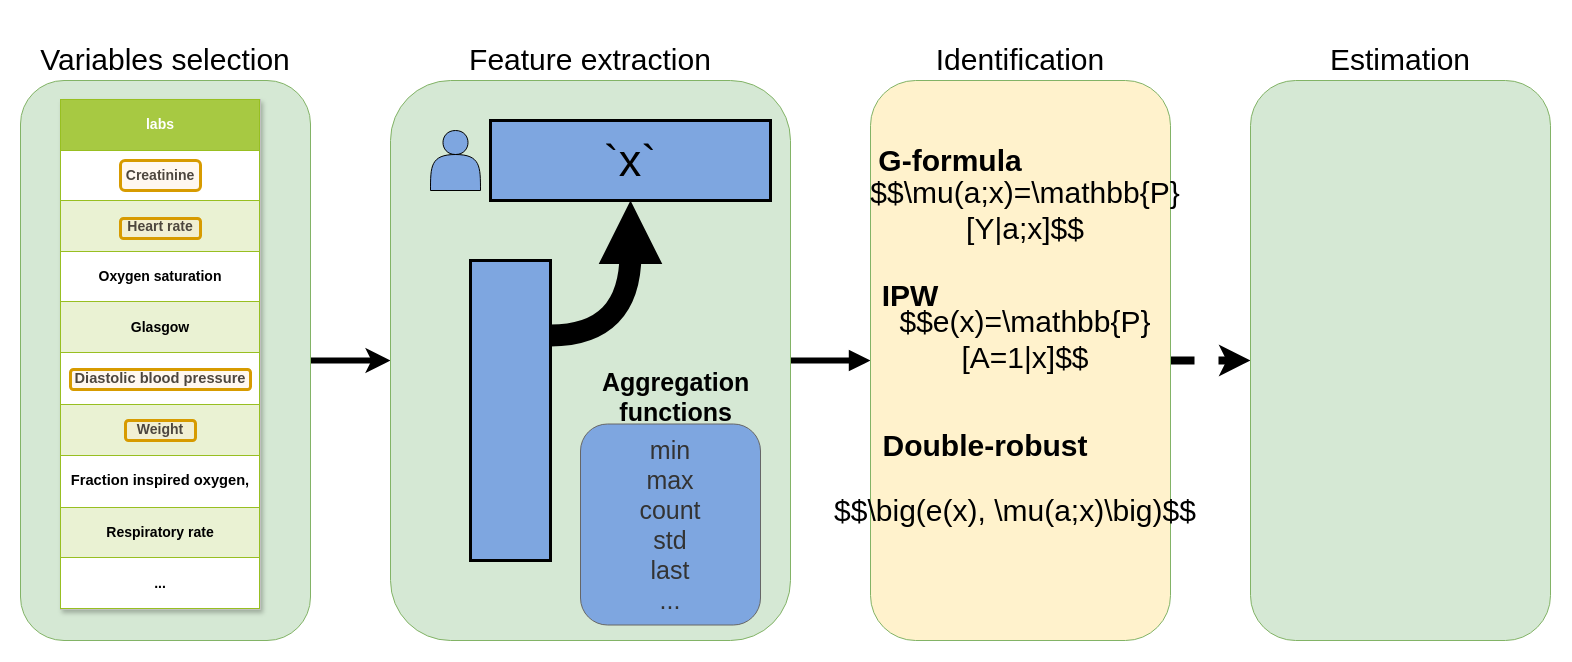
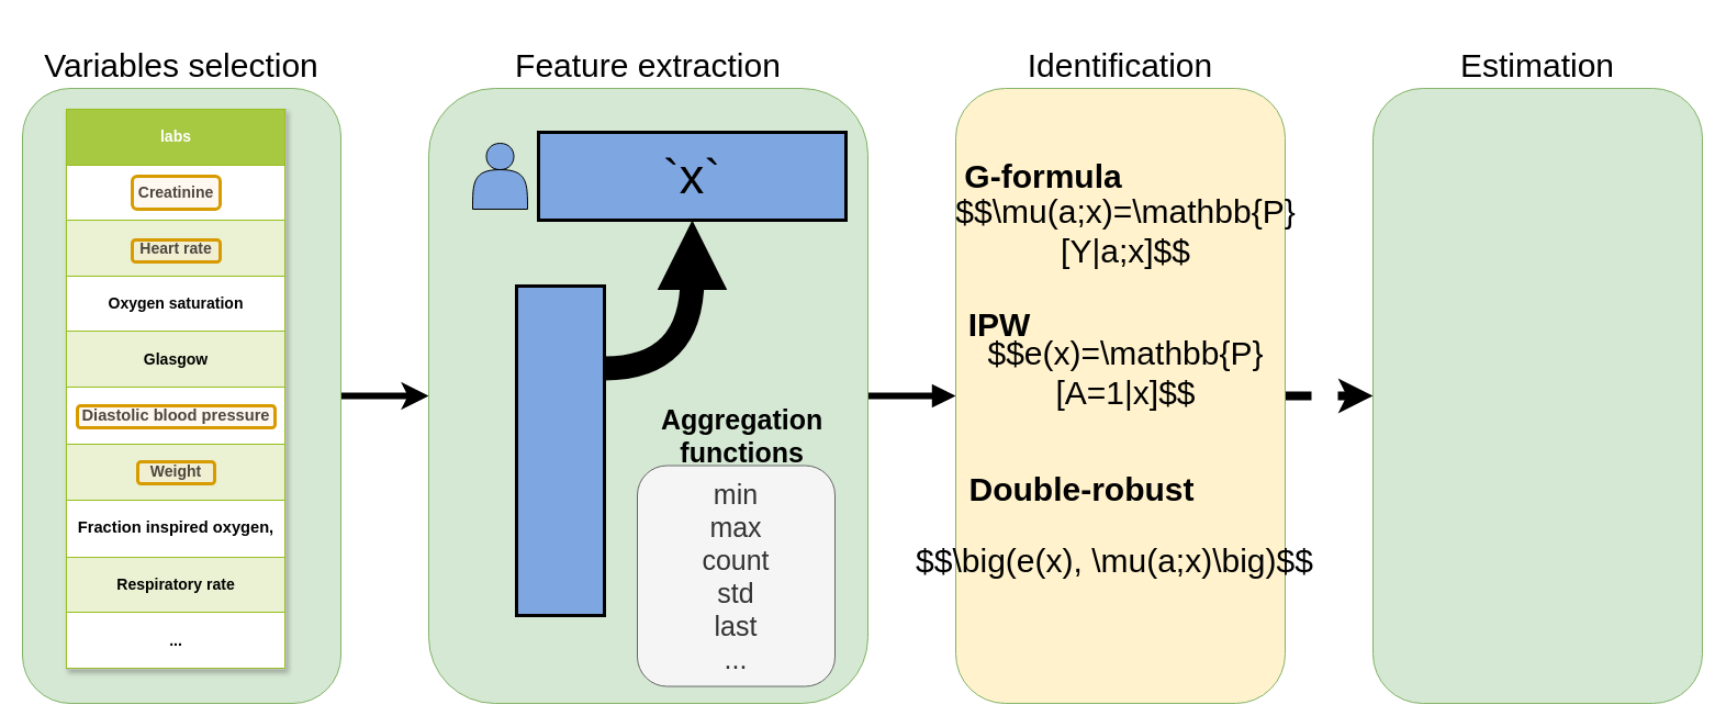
- <mxCell id="13" value="&lt;div style=&quot;font-size: 25px;&quot;&gt;&lt;span style=&quot;font-weight: normal;&quot;&gt;min&lt;/span&gt;&lt;/div&gt;&lt;div style=&quot;font-size: 25px;&quot;&gt;&lt;span style=&quot;font-weight: normal;&quot;&gt;max&lt;/span&gt;&lt;/div&gt;&lt;div style=&quot;font-size: 25px;&quot;&gt;&lt;span style=&quot;font-weight: normal;&quot;&gt;count&lt;/span&gt;&lt;/div&gt;&lt;div style=&quot;font-size: 25px;&quot;&gt;&lt;span style=&quot;font-weight: normal;&quot;&gt;std&lt;/span&gt;&lt;/div&gt;&lt;div style=&quot;font-size: 25px;&quot;&gt;&lt;span style=&quot;font-weight: normal;&quot;&gt;last&lt;/span&gt;&lt;/div&gt;&lt;div style=&quot;font-size: 25px;&quot;&gt;&lt;span style=&quot;font-weight: normal;&quot;&gt;...&lt;/span&gt;&lt;br style=&quot;font-size: 25px;&quot;&gt;&lt;/div&gt;" style="rounded=1;whiteSpace=wrap;html=1;sketch=0;strokeWidth=1;fontSize=25;fillColor=#7ea6e0;fontColor=#333333;strokeColor=#666666;" parent="12" vertex="1"><mxGeometry y="63.5" width="180" height="201" as="geometry" /></mxCell>
+ <mxCell id="13" value="&lt;div style=&quot;font-size: 25px;&quot;&gt;&lt;span style=&quot;font-weight: normal;&quot;&gt;min&lt;/span&gt;&lt;/div&gt;&lt;div style=&quot;font-size: 25px;&quot;&gt;&lt;span style=&quot;font-weight: normal;&quot;&gt;max&lt;/span&gt;&lt;/div&gt;&lt;div style=&quot;font-size: 25px;&quot;&gt;&lt;span style=&quot;font-weight: normal;&quot;&gt;count&lt;/span&gt;&lt;/div&gt;&lt;div style=&quot;font-size: 25px;&quot;&gt;&lt;span style=&quot;font-weight: normal;&quot;&gt;std&lt;/span&gt;&lt;/div&gt;&lt;div style=&quot;font-size: 25px;&quot;&gt;&lt;span style=&quot;font-weight: normal;&quot;&gt;last&lt;/span&gt;&lt;/div&gt;&lt;div style=&quot;font-size: 25px;&quot;&gt;&lt;span style=&quot;font-weight: normal;&quot;&gt;...&lt;/span&gt;&lt;br style=&quot;font-size: 25px;&quot;&gt;&lt;/div&gt;" style="rounded=1;whiteSpace=wrap;html=1;sketch=0;strokeWidth=1;fontSize=25;fillColor=#f5f5f5;fontColor=#333333;strokeColor=#666666;" parent="12" vertex="1"><mxGeometry y="63.5" width="180" height="201" as="geometry" /></mxCell>
